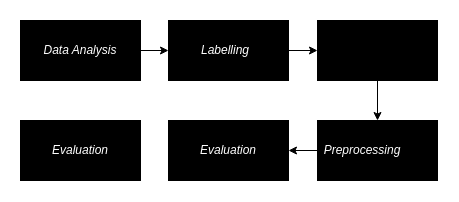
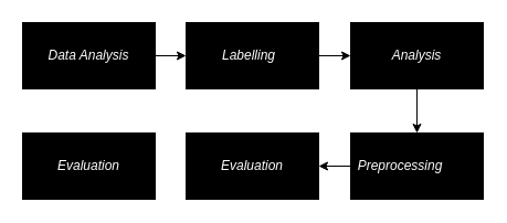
+ <mxCell id="17" value="&lt;font color=&quot;#ffffff&quot;&gt;&lt;i&gt;Analysis&lt;/i&gt;&lt;/font&gt;" style="text;html=1;strokeColor=none;fillColor=none;align=center;verticalAlign=middle;whiteSpace=wrap;rounded=0;" vertex="1" parent="1"><mxGeometry x="334" y="35" width="86" height="30" as="geometry" /></mxCell>
